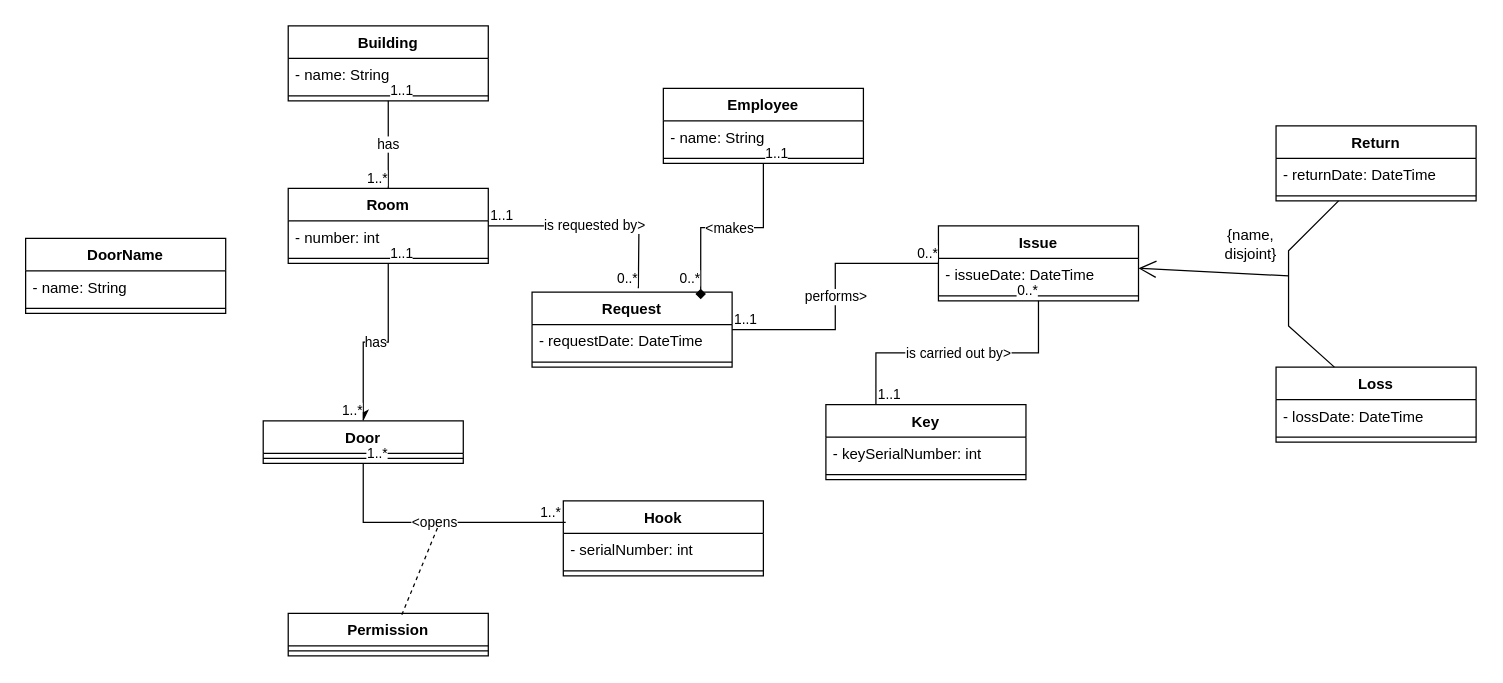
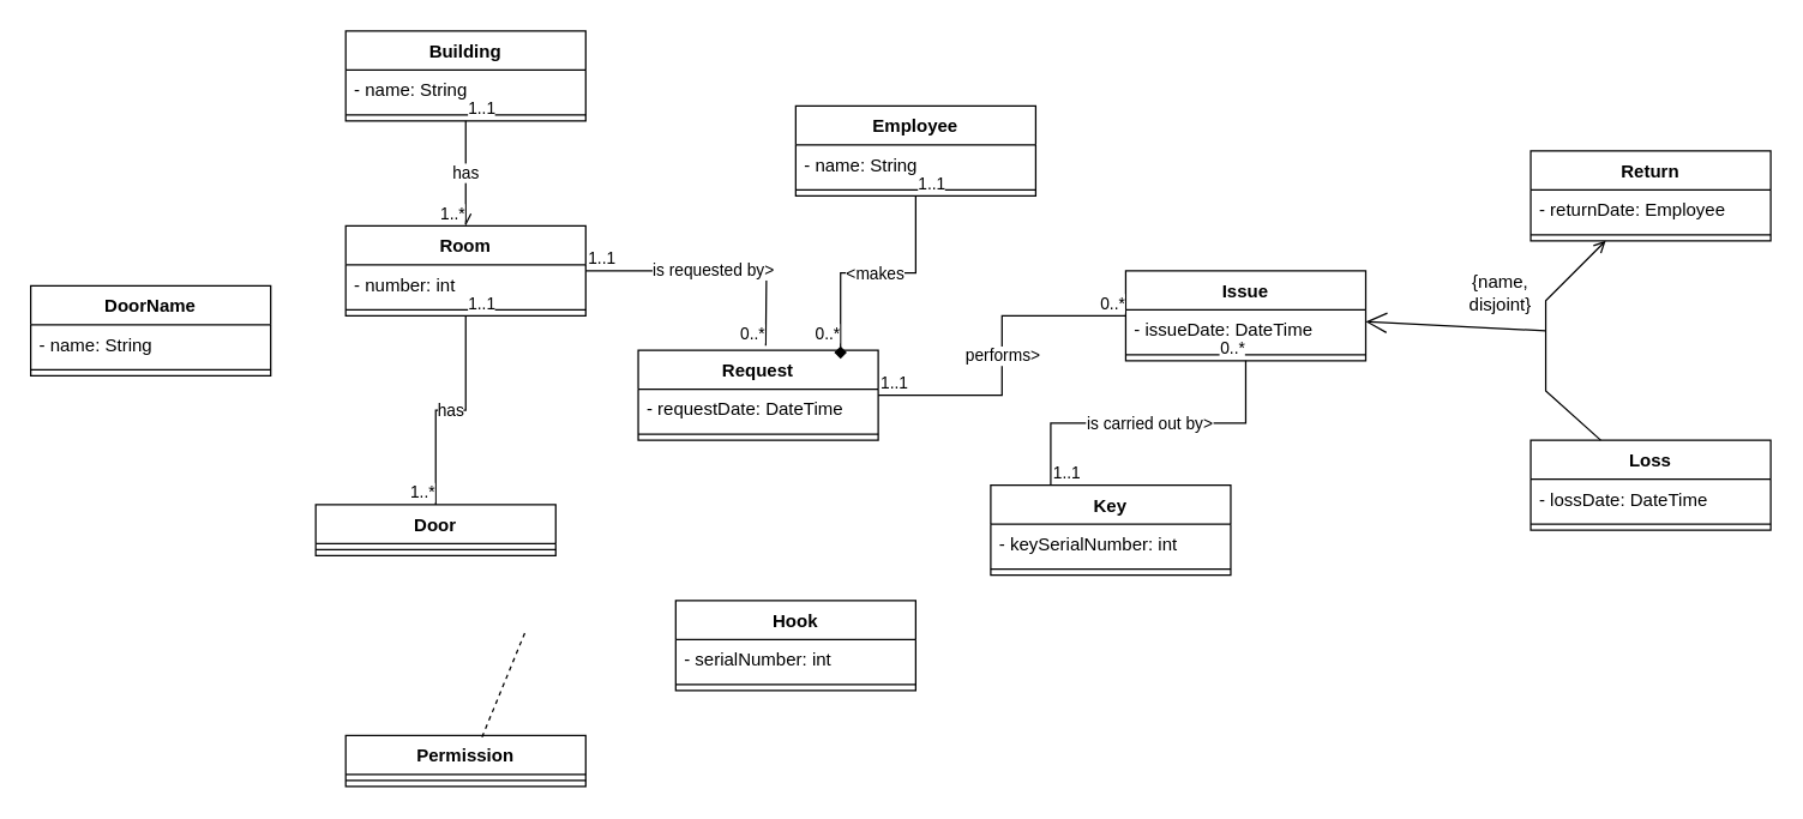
- <mxCell id="56" value="- returnDate: DateTime" style="text;strokeColor=none;fillColor=none;align=left;verticalAlign=top;spacingLeft=4;spacingRight=4;overflow=hidden;rotatable=0;points=[[0,0.5],[1,0.5]];portConstraint=eastwest;" parent="55" vertex="1"><mxGeometry y="26" width="160" height="26" as="geometry" /></mxCell>
+ <mxCell id="56" value="- returnDate: Employee" style="text;strokeColor=none;fillColor=none;align=left;verticalAlign=top;spacingLeft=4;spacingRight=4;overflow=hidden;rotatable=0;points=[[0,0.5],[1,0.5]];portConstraint=eastwest;" parent="55" vertex="1"><mxGeometry y="26" width="160" height="26" as="geometry" /></mxCell>
- <mxCell id="13" value="has" style="endArrow=none;html=1;edgeStyle=orthogonalEdgeStyle;rounded=0;" parent="1" source="2" target="5" edge="1"><mxGeometry relative="1" as="geometry"><mxPoint x="230" y="230" as="sourcePoint" /><mxPoint x="390" y="230" as="targetPoint" /></mxGeometry></mxCell>
+ <mxCell id="13" value="has" style="endArrow=open;html=1;edgeStyle=orthogonalEdgeStyle;rounded=0;" parent="1" source="2" target="5" edge="1"><mxGeometry relative="1" as="geometry"><mxPoint x="230" y="230" as="sourcePoint" /><mxPoint x="390" y="230" as="targetPoint" /></mxGeometry></mxCell>
- <mxCell id="58" value="" style="endArrow=none;html=1;rounded=0;" parent="1" source="52" target="55" edge="1"><mxGeometry width="50" height="50" relative="1" as="geometry"><mxPoint x="790" y="280" as="sourcePoint" /><mxPoint x="840" y="230" as="targetPoint" /><Array as="points"><mxPoint x="1030" y="260" /><mxPoint x="1030" y="200" /></Array></mxGeometry></mxCell>
+ <mxCell id="58" value="" style="endArrow=open;html=1;rounded=0;" parent="1" source="52" target="55" edge="1"><mxGeometry width="50" height="50" relative="1" as="geometry"><mxPoint x="790" y="280" as="sourcePoint" /><mxPoint x="840" y="230" as="targetPoint" /><Array as="points"><mxPoint x="1030" y="260" /><mxPoint x="1030" y="200" /></Array></mxGeometry></mxCell>
- <mxCell id="16" value="has" style="endArrow=classic;html=1;edgeStyle=orthogonalEdgeStyle;rounded=0;" parent="1" source="5" target="8" edge="1"><mxGeometry relative="1" as="geometry"><mxPoint x="450" y="350" as="sourcePoint" /><mxPoint x="610" y="350" as="targetPoint" /></mxGeometry></mxCell>
+ <mxCell id="16" value="has" style="endArrow=none;html=1;edgeStyle=orthogonalEdgeStyle;rounded=0;" parent="1" source="5" target="8" edge="1"><mxGeometry relative="1" as="geometry"><mxPoint x="450" y="350" as="sourcePoint" /><mxPoint x="610" y="350" as="targetPoint" /></mxGeometry></mxCell>
- <mxCell id="24" value="&amp;lt;opens" style="endArrow=none;html=1;edgeStyle=orthogonalEdgeStyle;rounded=0;exitX=0.012;exitY=0.287;exitDx=0;exitDy=0;exitPerimeter=0;" parent="1" source="19" target="8" edge="1"><mxGeometry relative="1" as="geometry"><mxPoint x="470" y="357" as="sourcePoint" /><mxPoint x="520" y="450" as="targetPoint" /></mxGeometry></mxCell>
- <mxCell id="25" value="1..*" style="edgeLabel;resizable=0;html=1;align=left;verticalAlign=bottom;" parent="24" connectable="0" vertex="1"><mxGeometry x="-1" relative="1" as="geometry"><mxPoint x="-22" as="offset" /></mxGeometry></mxCell>
- <mxCell id="26" value="1..*" style="edgeLabel;resizable=0;html=1;align=right;verticalAlign=bottom;" parent="24" connectable="0" vertex="1"><mxGeometry x="1" relative="1" as="geometry"><mxPoint x="20" as="offset" /></mxGeometry></mxCell>
